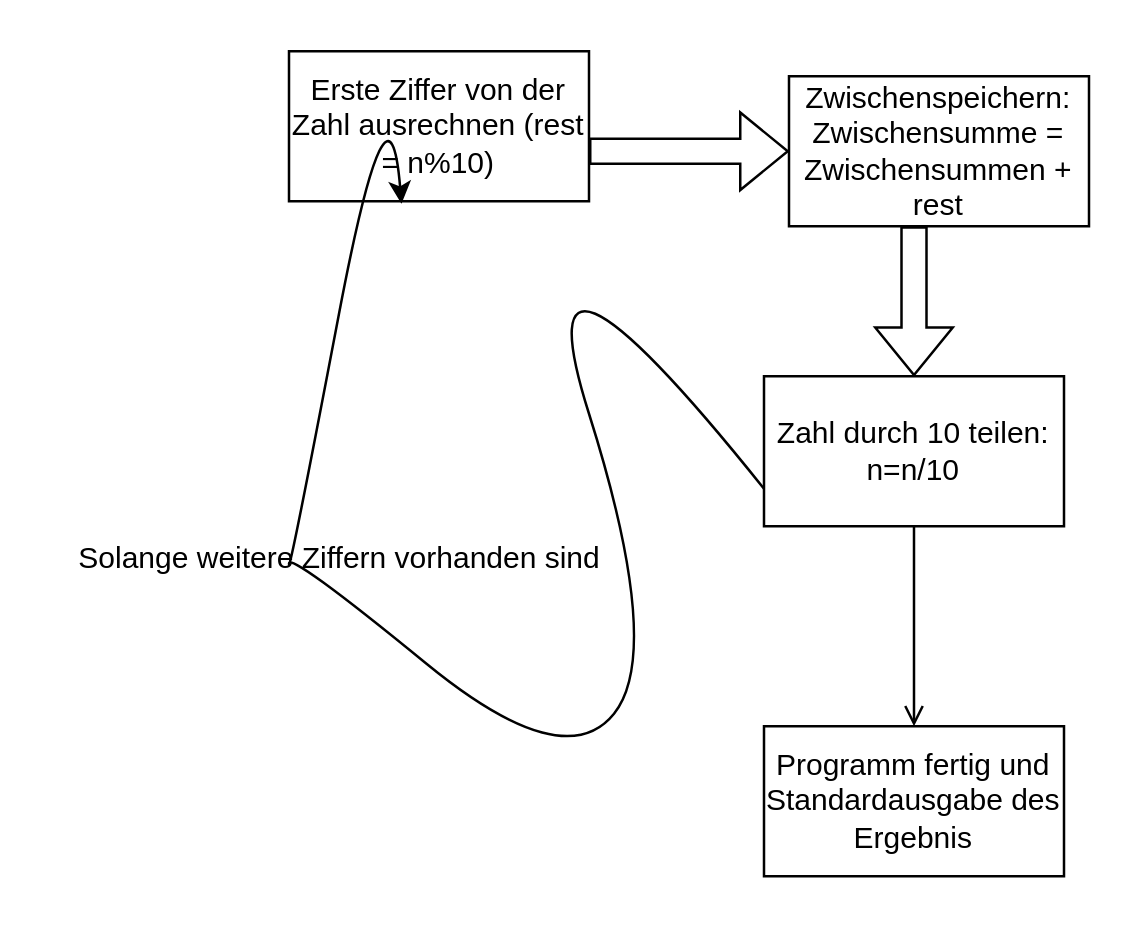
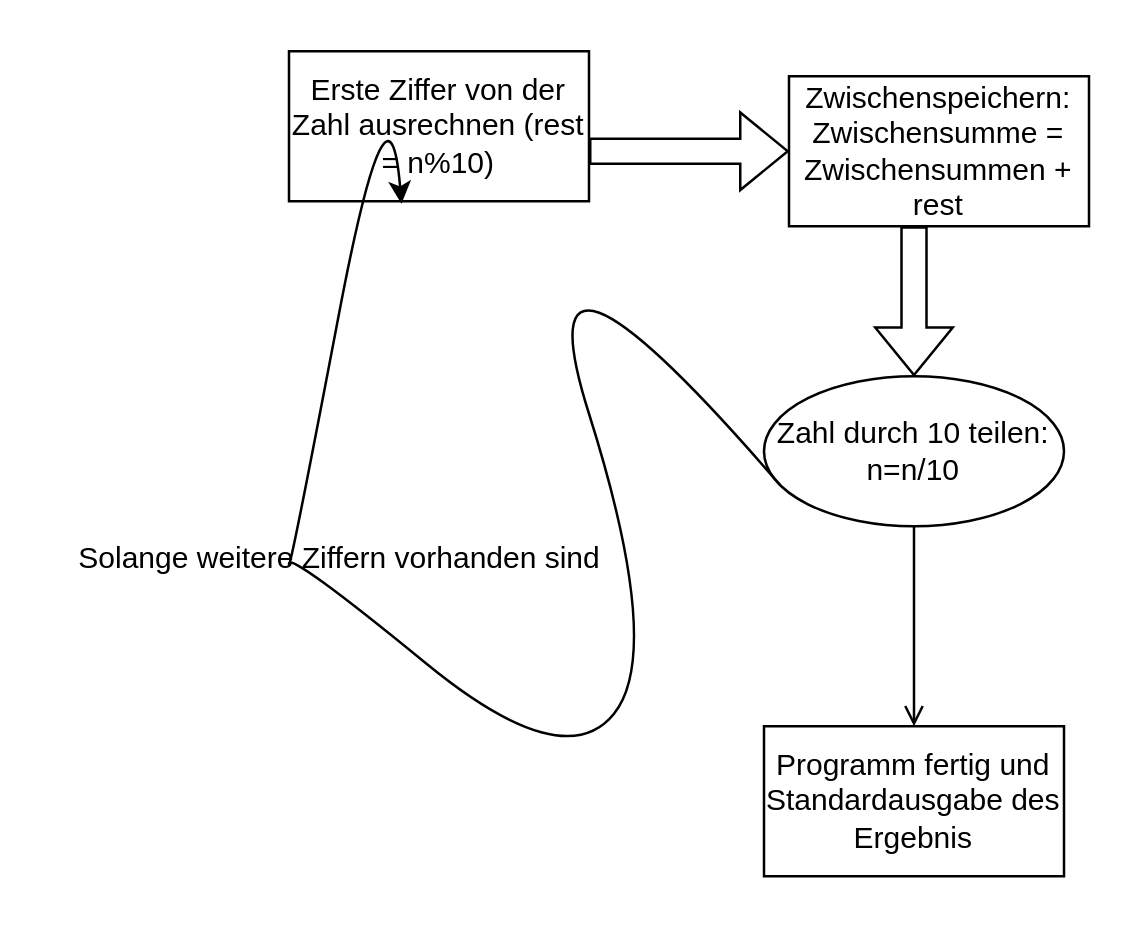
- <mxCell id="7" value="Zahl durch 10 teilen: n=n/10" style="rounded=0;whiteSpace=wrap;html=1;" vertex="1" parent="1"><mxGeometry x="305" y="150" width="120" height="60" as="geometry" /></mxCell>
+ <mxCell id="7" value="Zahl durch 10 teilen: n=n/10" style="ellipse;whiteSpace=wrap;html=1;" vertex="1" parent="1"><mxGeometry x="305" y="150" width="120" height="60" as="geometry" /></mxCell>
